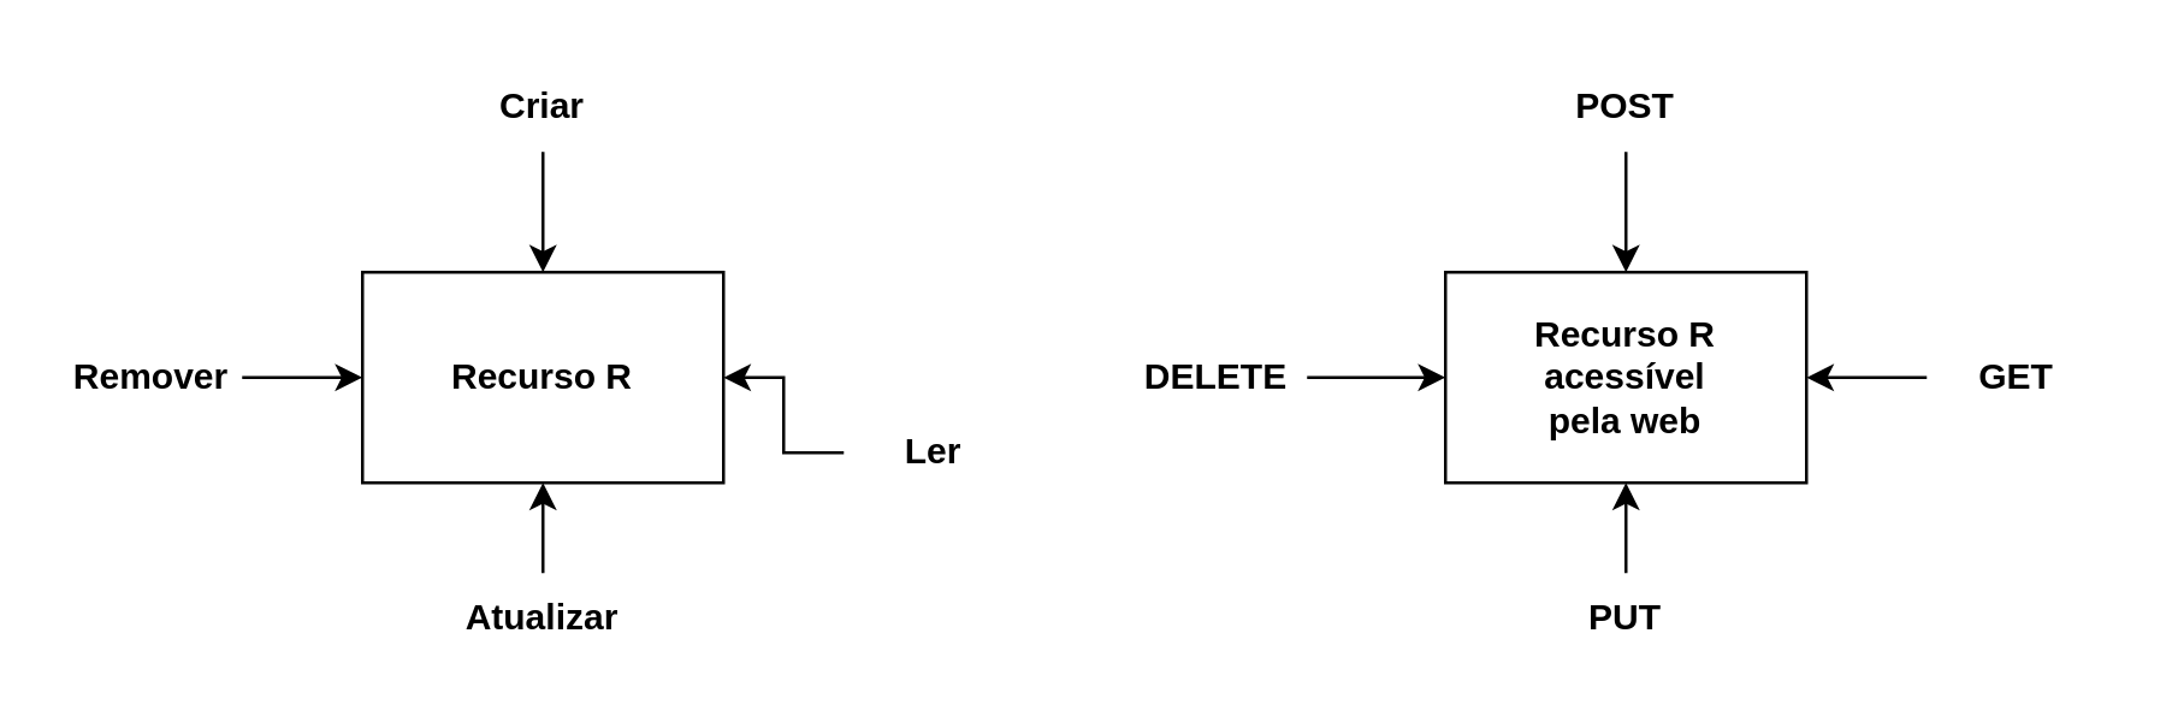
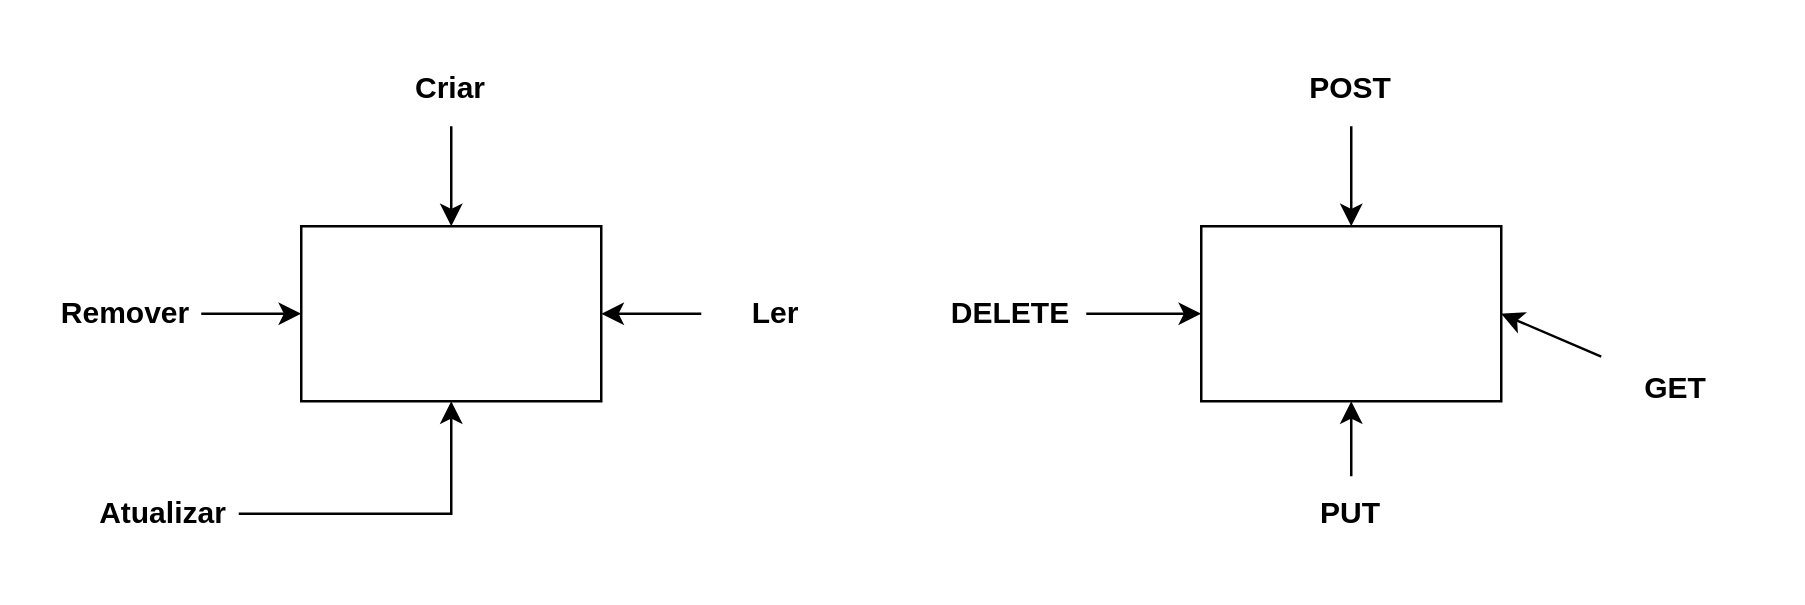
- <mxCell id="3" value="&lt;b&gt;Recurso R&lt;/b&gt;" style="text;html=1;strokeColor=none;fillColor=none;align=center;verticalAlign=middle;whiteSpace=wrap;rounded=0;" vertex="1" parent="1"><mxGeometry x="145" y="110" width="70" height="30" as="geometry" /></mxCell>
- <mxCell id="13" value="&lt;b style=&quot;border-color: var(--border-color);&quot;&gt;Recurso R&lt;br style=&quot;border-color: var(--border-color);&quot;&gt;acessível pela web&lt;/b&gt;" style="text;html=1;strokeColor=none;fillColor=none;align=center;verticalAlign=middle;whiteSpace=wrap;rounded=0;" vertex="1" parent="1"><mxGeometry x="505" y="110" width="70" height="30" as="geometry" /></mxCell>
- <mxCell id="21" value="GET" style="text;html=1;strokeColor=none;fillColor=none;align=center;verticalAlign=middle;whiteSpace=wrap;rounded=0;fontStyle=1" vertex="1" parent="1"><mxGeometry x="640" y="110" width="60" height="30" as="geometry" /></mxCell>
+ <mxCell id="21" value="GET" style="text;html=1;strokeColor=none;fillColor=none;align=center;verticalAlign=middle;whiteSpace=wrap;rounded=0;fontStyle=1" vertex="1" parent="1"><mxGeometry x="640" y="140" width="60" height="30" as="geometry" /></mxCell>
- <mxCell id="11" value="Ler" style="text;html=1;strokeColor=none;fillColor=none;align=center;verticalAlign=middle;whiteSpace=wrap;rounded=0;fontStyle=1" vertex="1" parent="1"><mxGeometry x="280" y="135" width="60" height="30" as="geometry" /></mxCell>
+ <mxCell id="11" value="Ler" style="text;html=1;strokeColor=none;fillColor=none;align=center;verticalAlign=middle;whiteSpace=wrap;rounded=0;fontStyle=1" vertex="1" parent="1"><mxGeometry x="280" y="110" width="60" height="30" as="geometry" /></mxCell>
- <mxCell id="7" value="Atualizar" style="text;html=1;strokeColor=none;fillColor=none;align=center;verticalAlign=middle;whiteSpace=wrap;rounded=0;fontStyle=1" vertex="1" parent="1"><mxGeometry x="150" y="190" width="60" height="30" as="geometry" /></mxCell>
+ <mxCell id="7" value="Atualizar" style="text;html=1;strokeColor=none;fillColor=none;align=center;verticalAlign=middle;whiteSpace=wrap;rounded=0;fontStyle=1" vertex="1" parent="1"><mxGeometry x="35" y="190" width="60" height="30" as="geometry" /></mxCell>
